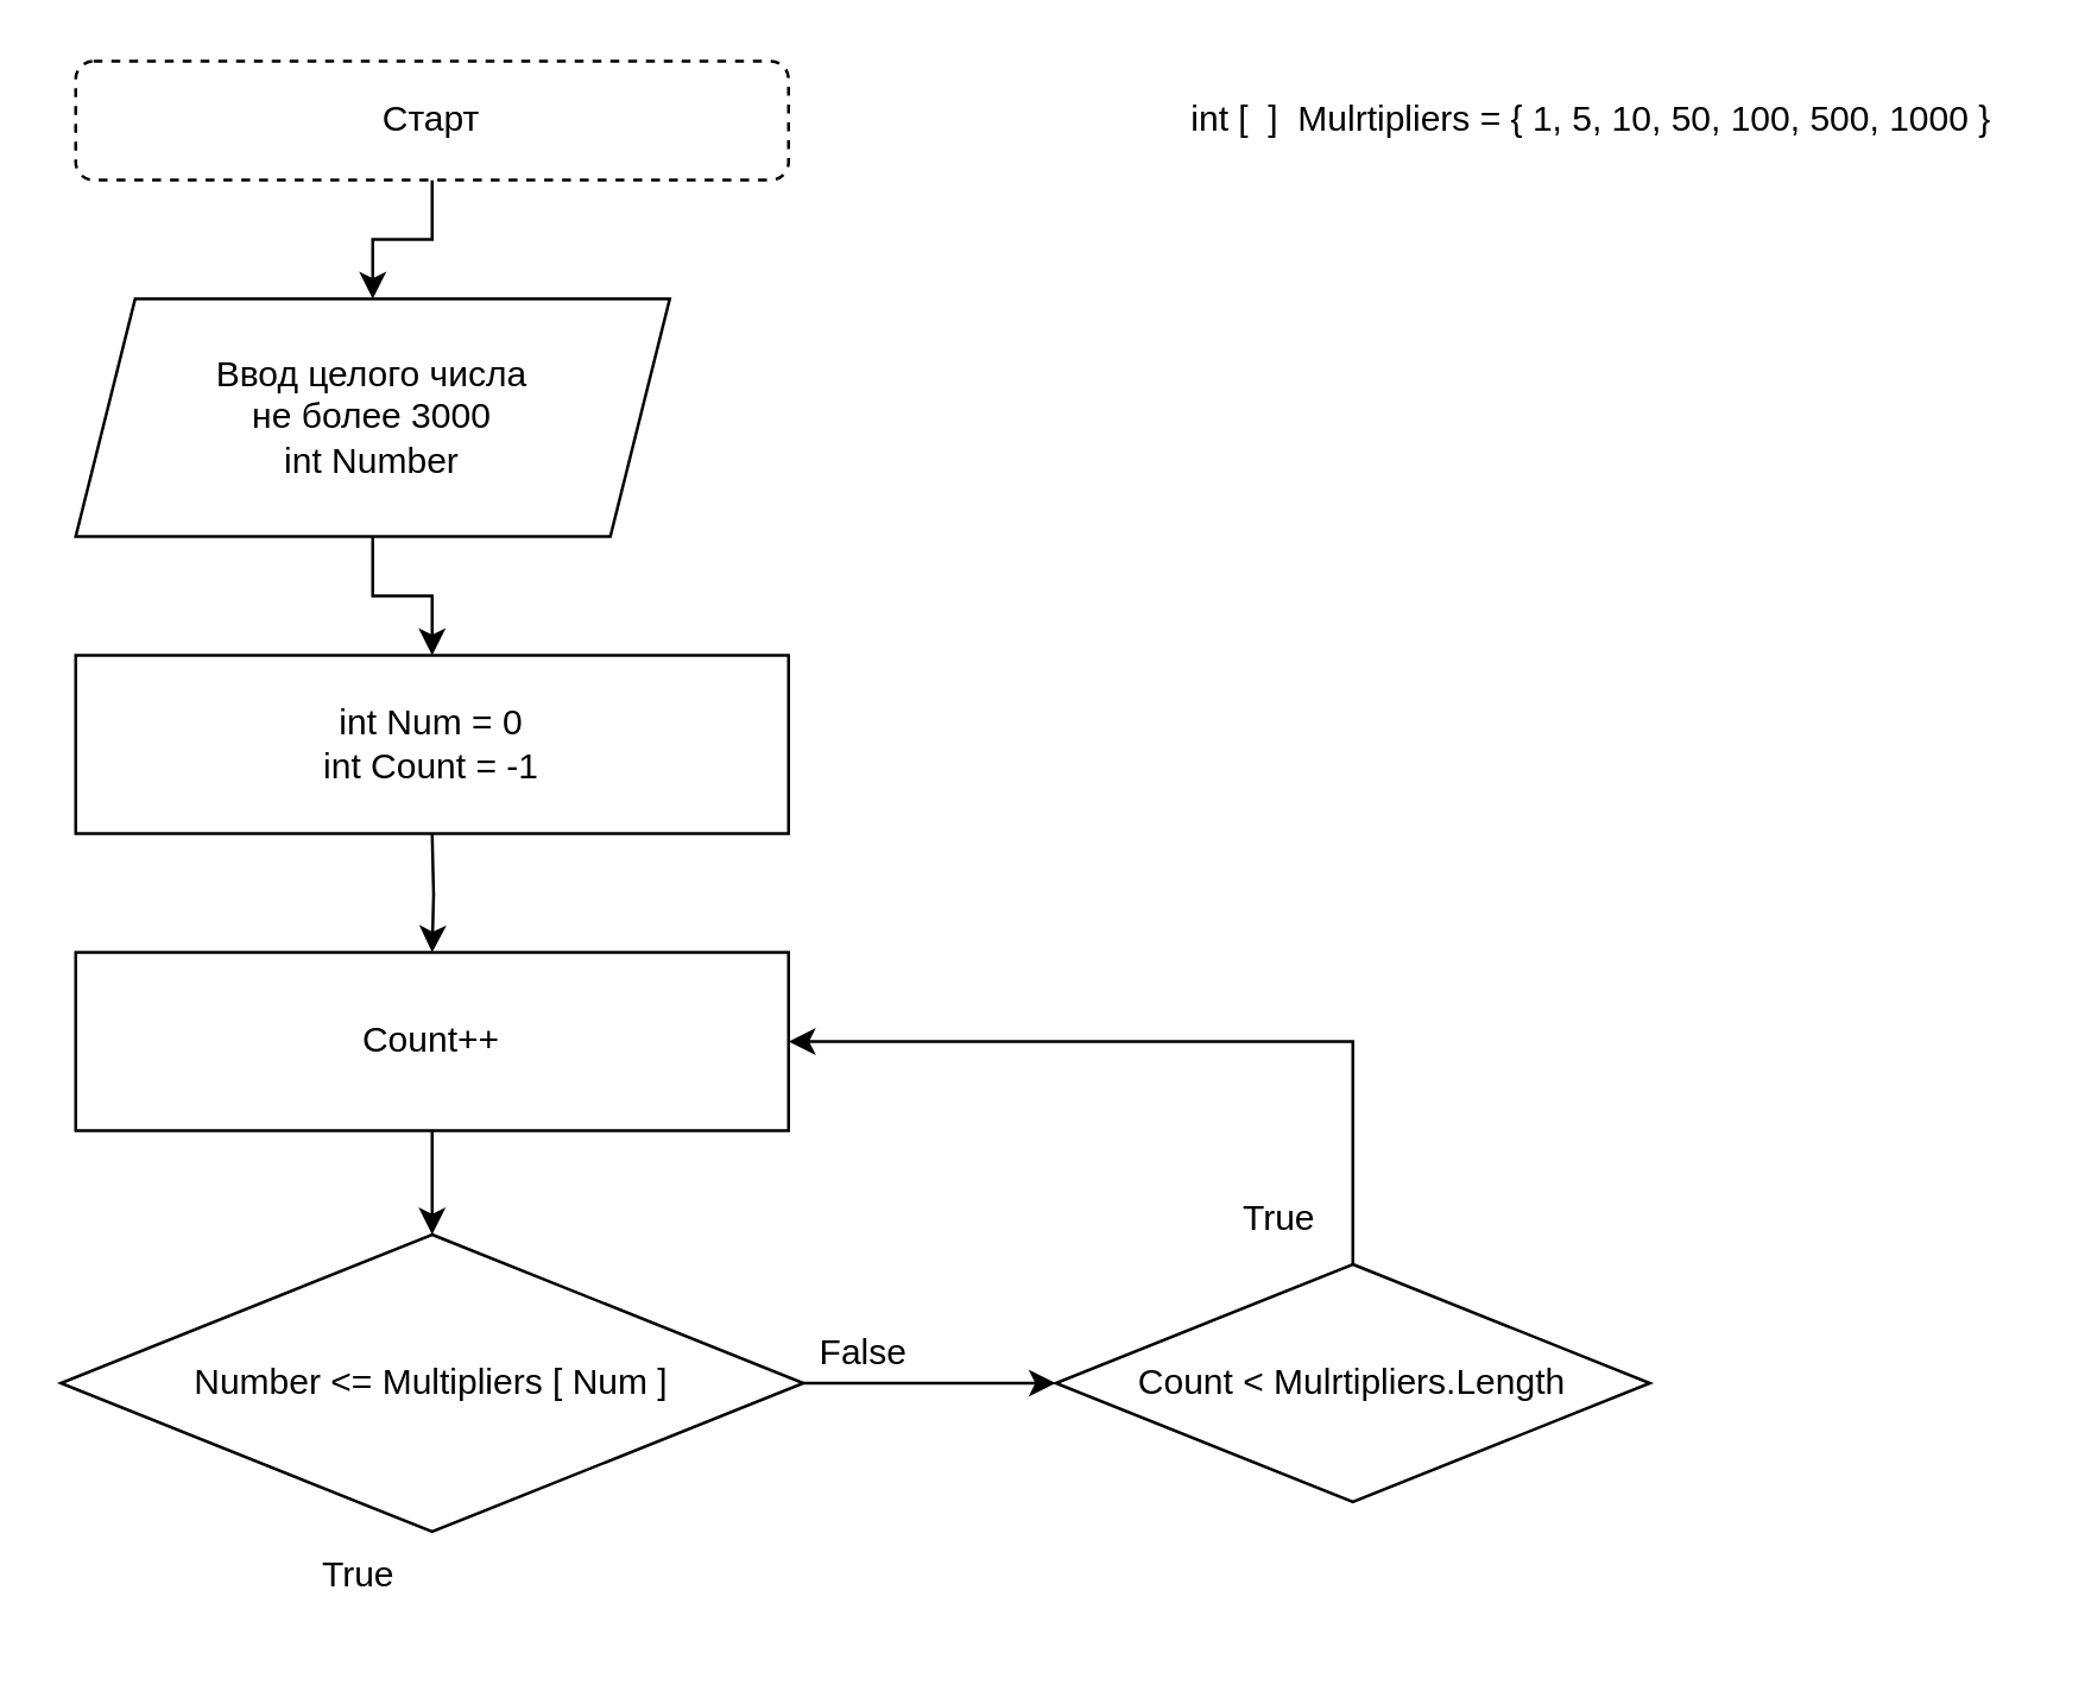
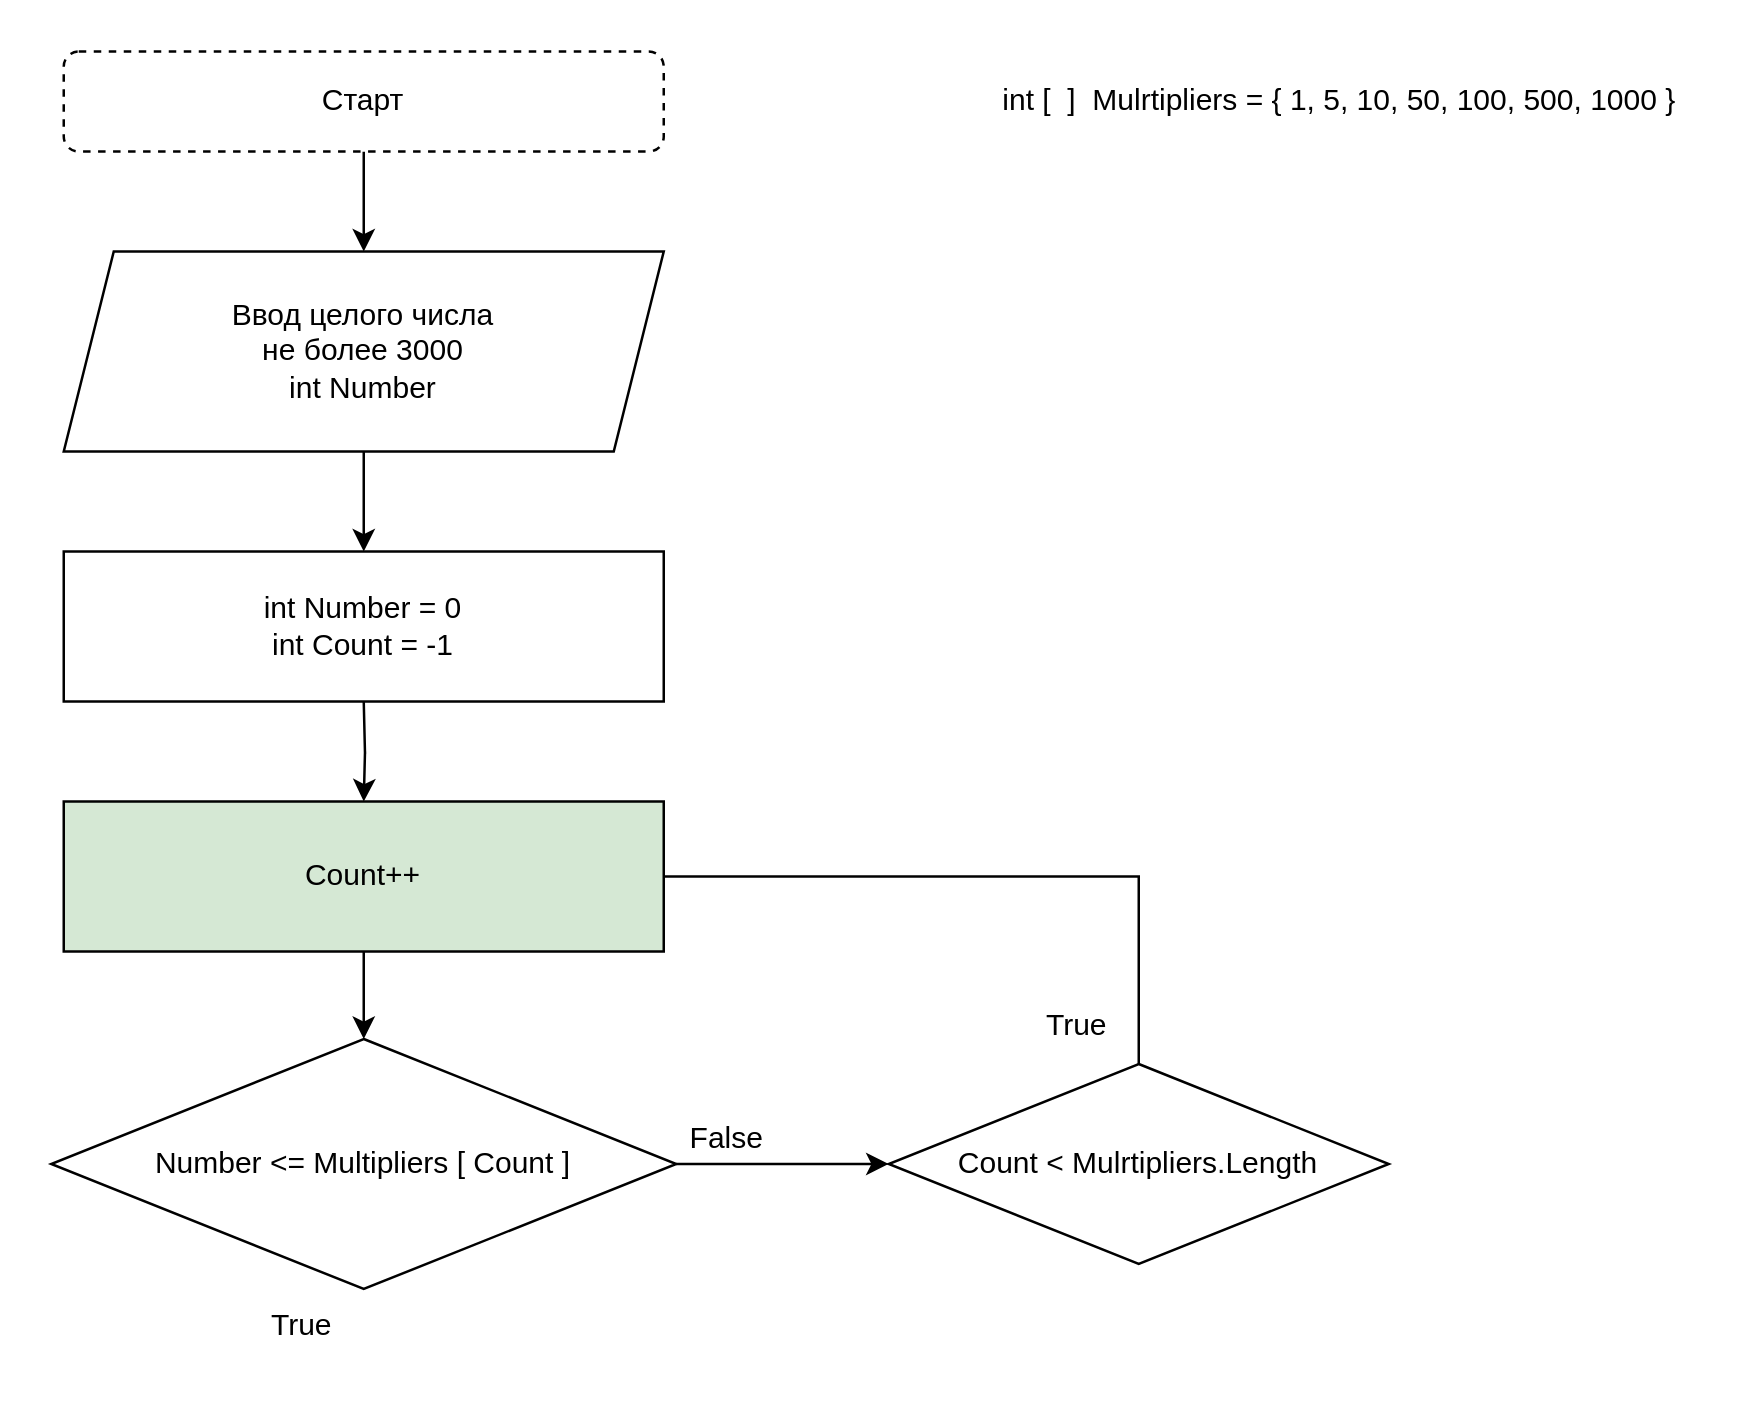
- <mxCell id="5" value="Ввод целого числа &lt;br&gt;не более 3000&lt;br&gt;int Number" style="shape=parallelogram;perimeter=parallelogramPerimeter;whiteSpace=wrap;html=1;fixedSize=1;" parent="1" vertex="1"><mxGeometry x="25" y="100" width="200" height="80" as="geometry" /></mxCell>
+ <mxCell id="5" value="Ввод целого числа &lt;br&gt;не более 3000&lt;br&gt;int Number" style="shape=parallelogram;perimeter=parallelogramPerimeter;whiteSpace=wrap;html=1;fixedSize=1;" parent="1" vertex="1"><mxGeometry x="25" y="100" width="240" height="80" as="geometry" /></mxCell>
- <mxCell id="8" value="int Num = 0&lt;br&gt;int Count = -1" style="rounded=0;whiteSpace=wrap;html=1;" vertex="1" parent="1"><mxGeometry x="25" y="220" width="240" height="60" as="geometry" /></mxCell>
+ <mxCell id="8" value="int Number = 0&lt;br&gt;int Count = -1" style="rounded=0;whiteSpace=wrap;html=1;" vertex="1" parent="1"><mxGeometry x="25" y="220" width="240" height="60" as="geometry" /></mxCell>
- <mxCell id="16" value="Count++" style="whiteSpace=wrap;html=1;" vertex="1" parent="1"><mxGeometry x="25" y="320" width="240" height="60" as="geometry" /></mxCell>
+ <mxCell id="16" value="Count++" style="whiteSpace=wrap;html=1;fillColor=#d5e8d4;" vertex="1" parent="1"><mxGeometry x="25" y="320" width="240" height="60" as="geometry" /></mxCell>
- <mxCell id="13" style="edgeStyle=orthogonalEdgeStyle;rounded=0;orthogonalLoop=1;jettySize=auto;html=1;entryX=1;entryY=0.5;entryDx=0;entryDy=0;" edge="1" parent="1" source="14" target="16"><mxGeometry relative="1" as="geometry"><Array as="points"><mxPoint x="455" y="350" /></Array></mxGeometry></mxCell>
+ <mxCell id="13" style="edgeStyle=orthogonalEdgeStyle;rounded=0;orthogonalLoop=1;jettySize=auto;html=1;entryX=1;entryY=0.5;entryDx=0;entryDy=0;endArrow=none;" edge="1" parent="1" source="14" target="16"><mxGeometry relative="1" as="geometry"><Array as="points"><mxPoint x="455" y="350" /></Array></mxGeometry></mxCell>
- <mxCell id="11" value="Number &amp;lt;= Multipliers [ Num ]" style="rhombus;whiteSpace=wrap;html=1;" vertex="1" parent="1"><mxGeometry x="20" y="415" width="250" height="100" as="geometry" /></mxCell>
+ <mxCell id="11" value="Number &amp;lt;= Multipliers [ Count ]" style="rhombus;whiteSpace=wrap;html=1;" vertex="1" parent="1"><mxGeometry x="20" y="415" width="250" height="100" as="geometry" /></mxCell>
